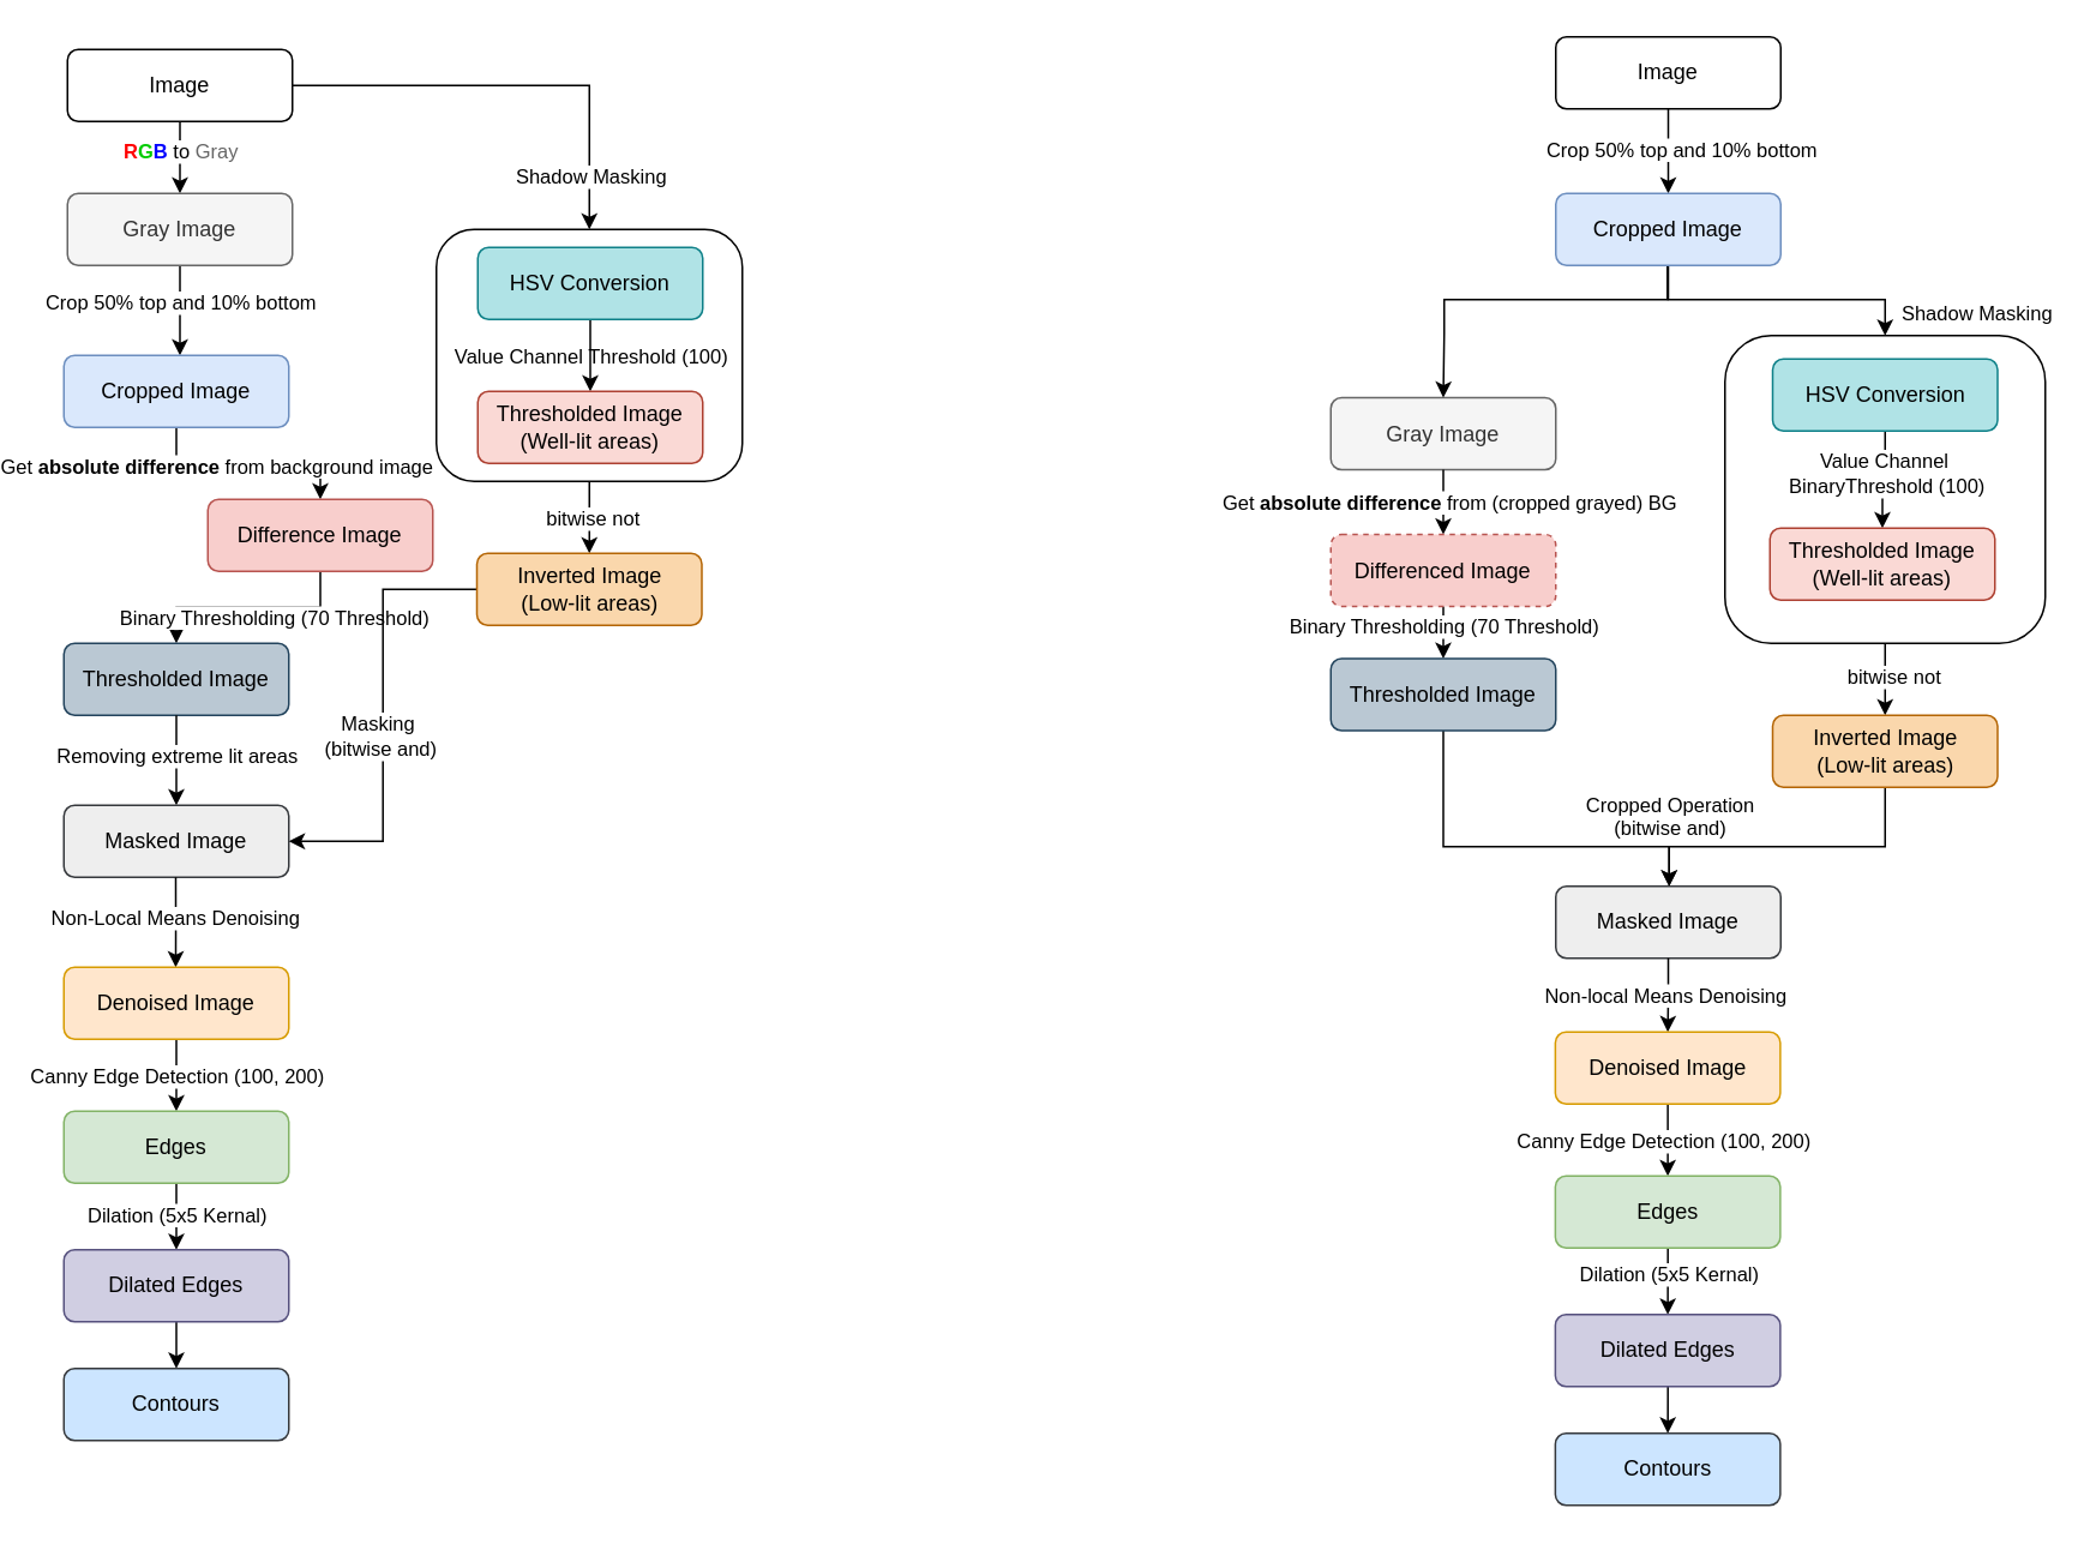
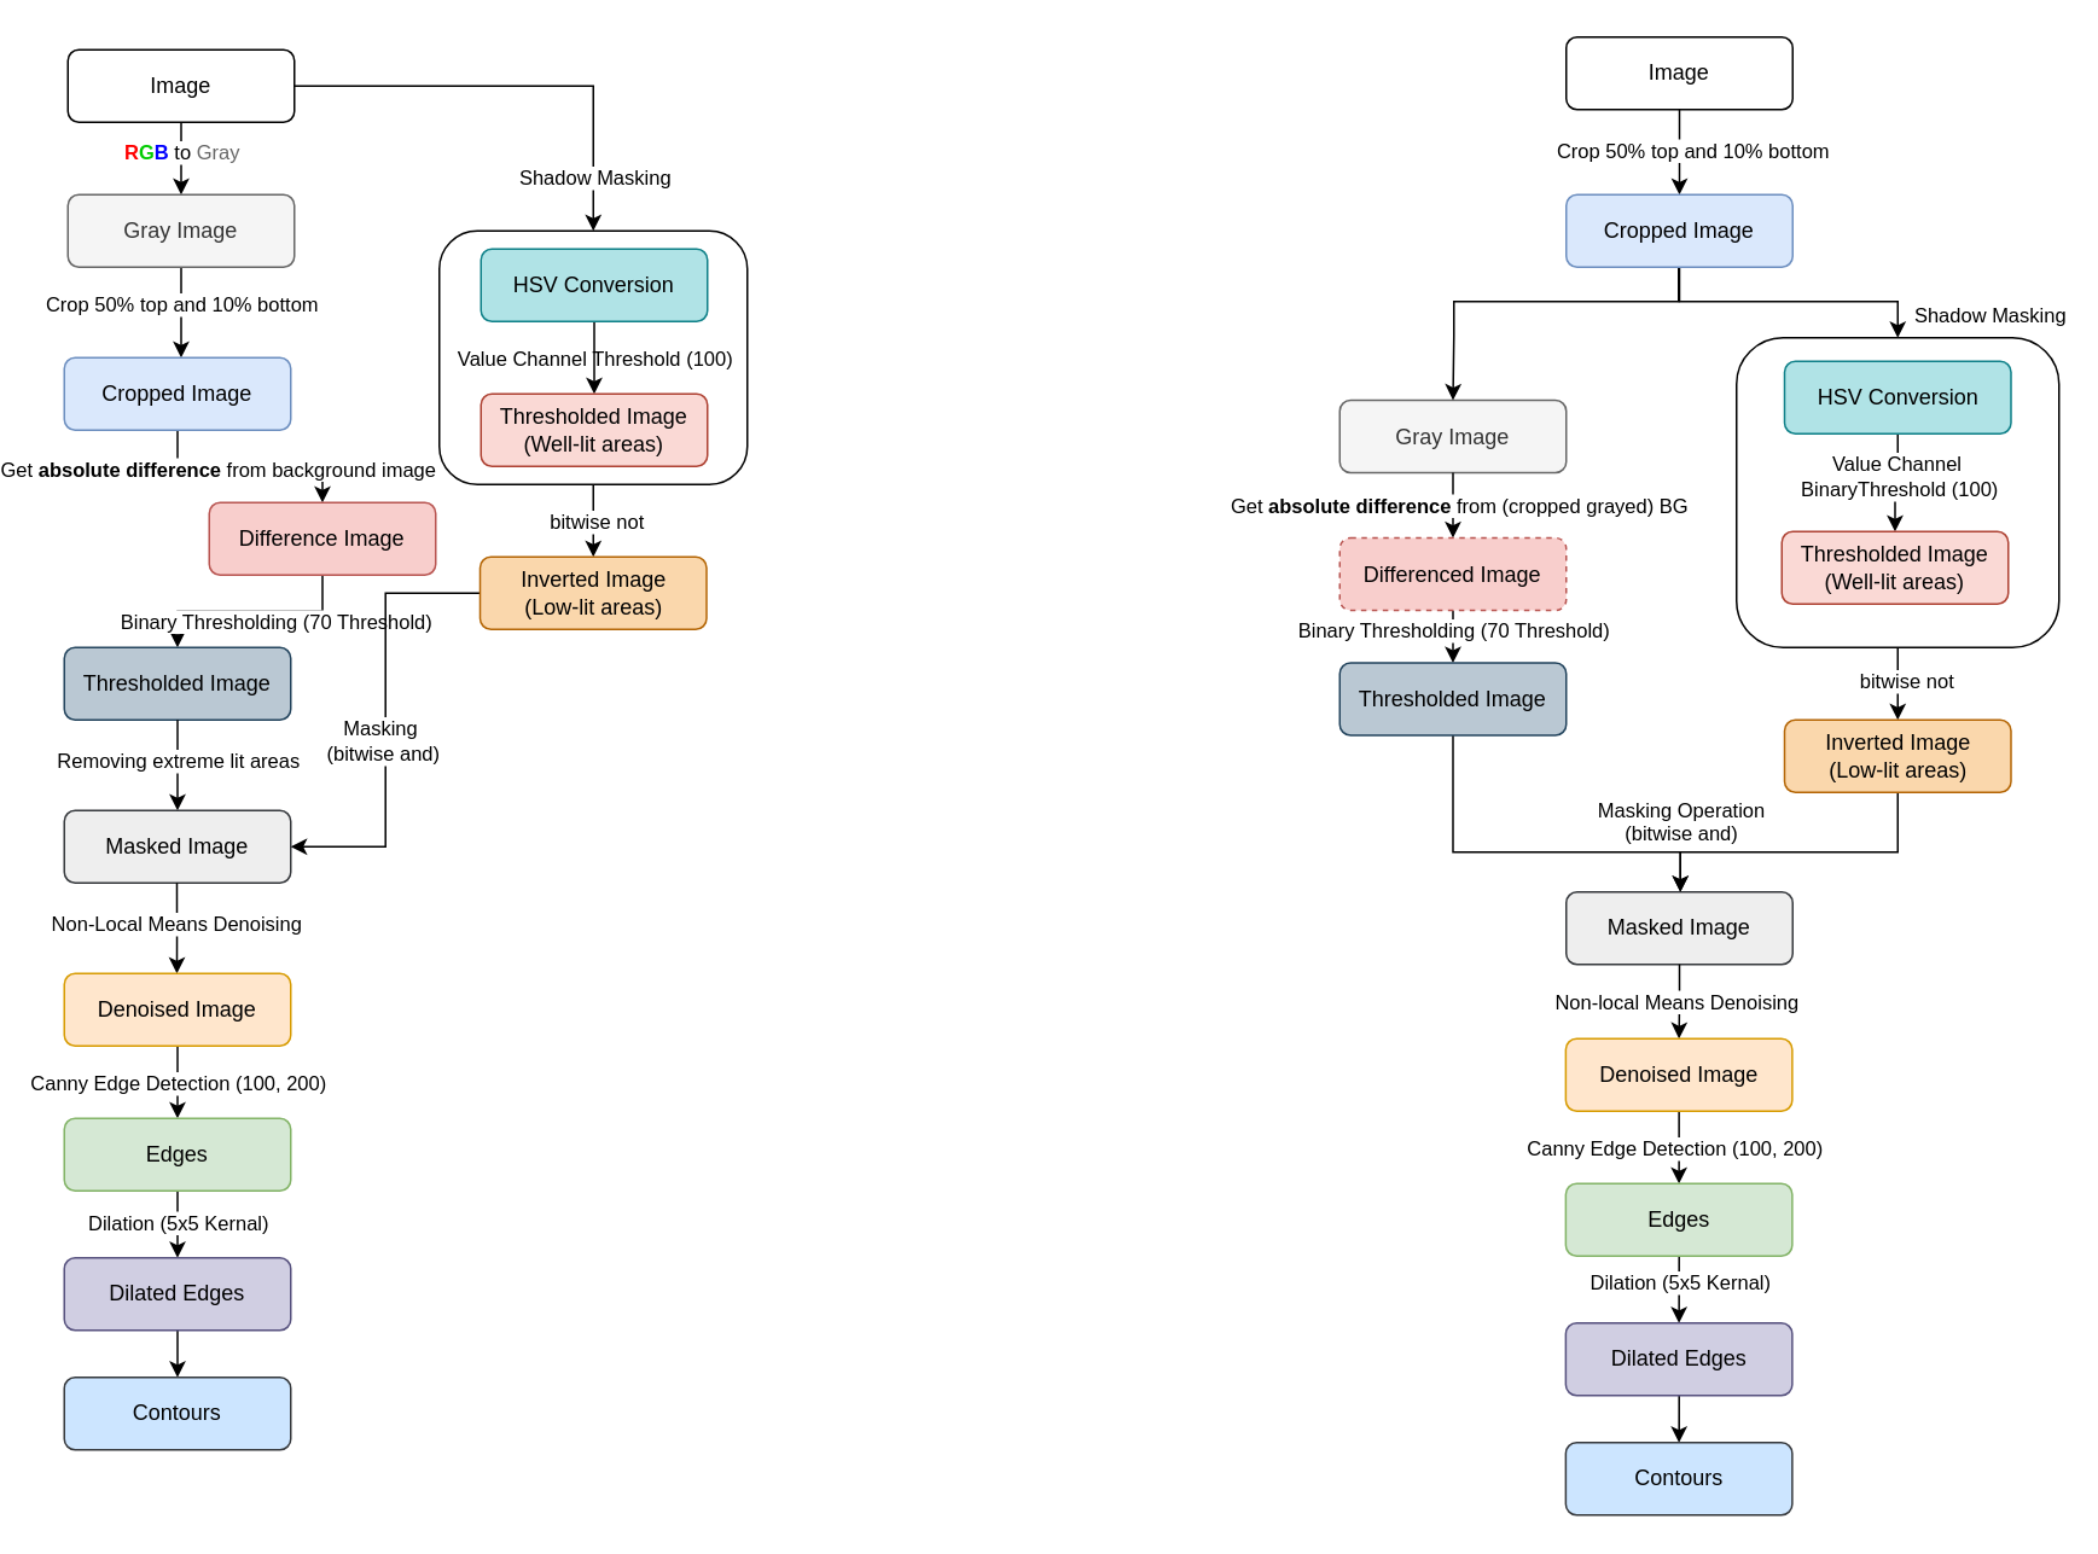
- <mxCell id="77" value="&lt;div style=&quot;forced-color-adjust: none; color: rgb(0, 0, 0); font-family: Helvetica; font-size: 11px; font-style: normal; font-variant-ligatures: normal; font-variant-caps: normal; font-weight: 400; letter-spacing: normal; orphans: 2; text-indent: 0px; text-transform: none; widows: 2; word-spacing: 0px; -webkit-text-stroke-width: 0px; white-space: nowrap; text-decoration-thickness: initial; text-decoration-style: initial; text-decoration-color: initial;&quot;&gt;Cropped Operation&lt;/div&gt;&lt;div style=&quot;forced-color-adjust: none; color: rgb(0, 0, 0); font-family: Helvetica; font-size: 11px; font-style: normal; font-variant-ligatures: normal; font-variant-caps: normal; font-weight: 400; letter-spacing: normal; orphans: 2; text-indent: 0px; text-transform: none; widows: 2; word-spacing: 0px; -webkit-text-stroke-width: 0px; white-space: nowrap; text-decoration-thickness: initial; text-decoration-style: initial; text-decoration-color: initial;&quot;&gt;(bitwise and)&lt;/div&gt;" style="text;whiteSpace=wrap;html=1;align=center;" vertex="1" parent="1"><mxGeometry x="856.5" y="434" width="111.5" height="37" as="geometry" /></mxCell>
+ <mxCell id="77" value="&lt;div style=&quot;forced-color-adjust: none; color: rgb(0, 0, 0); font-family: Helvetica; font-size: 11px; font-style: normal; font-variant-ligatures: normal; font-variant-caps: normal; font-weight: 400; letter-spacing: normal; orphans: 2; text-indent: 0px; text-transform: none; widows: 2; word-spacing: 0px; -webkit-text-stroke-width: 0px; white-space: nowrap; text-decoration-thickness: initial; text-decoration-style: initial; text-decoration-color: initial;&quot;&gt;Masking Operation&lt;/div&gt;&lt;div style=&quot;forced-color-adjust: none; color: rgb(0, 0, 0); font-family: Helvetica; font-size: 11px; font-style: normal; font-variant-ligatures: normal; font-variant-caps: normal; font-weight: 400; letter-spacing: normal; orphans: 2; text-indent: 0px; text-transform: none; widows: 2; word-spacing: 0px; -webkit-text-stroke-width: 0px; white-space: nowrap; text-decoration-thickness: initial; text-decoration-style: initial; text-decoration-color: initial;&quot;&gt;(bitwise and)&lt;/div&gt;" style="text;whiteSpace=wrap;html=1;align=center;" vertex="1" parent="1"><mxGeometry x="856.5" y="434" width="111.5" height="37" as="geometry" /></mxCell>
